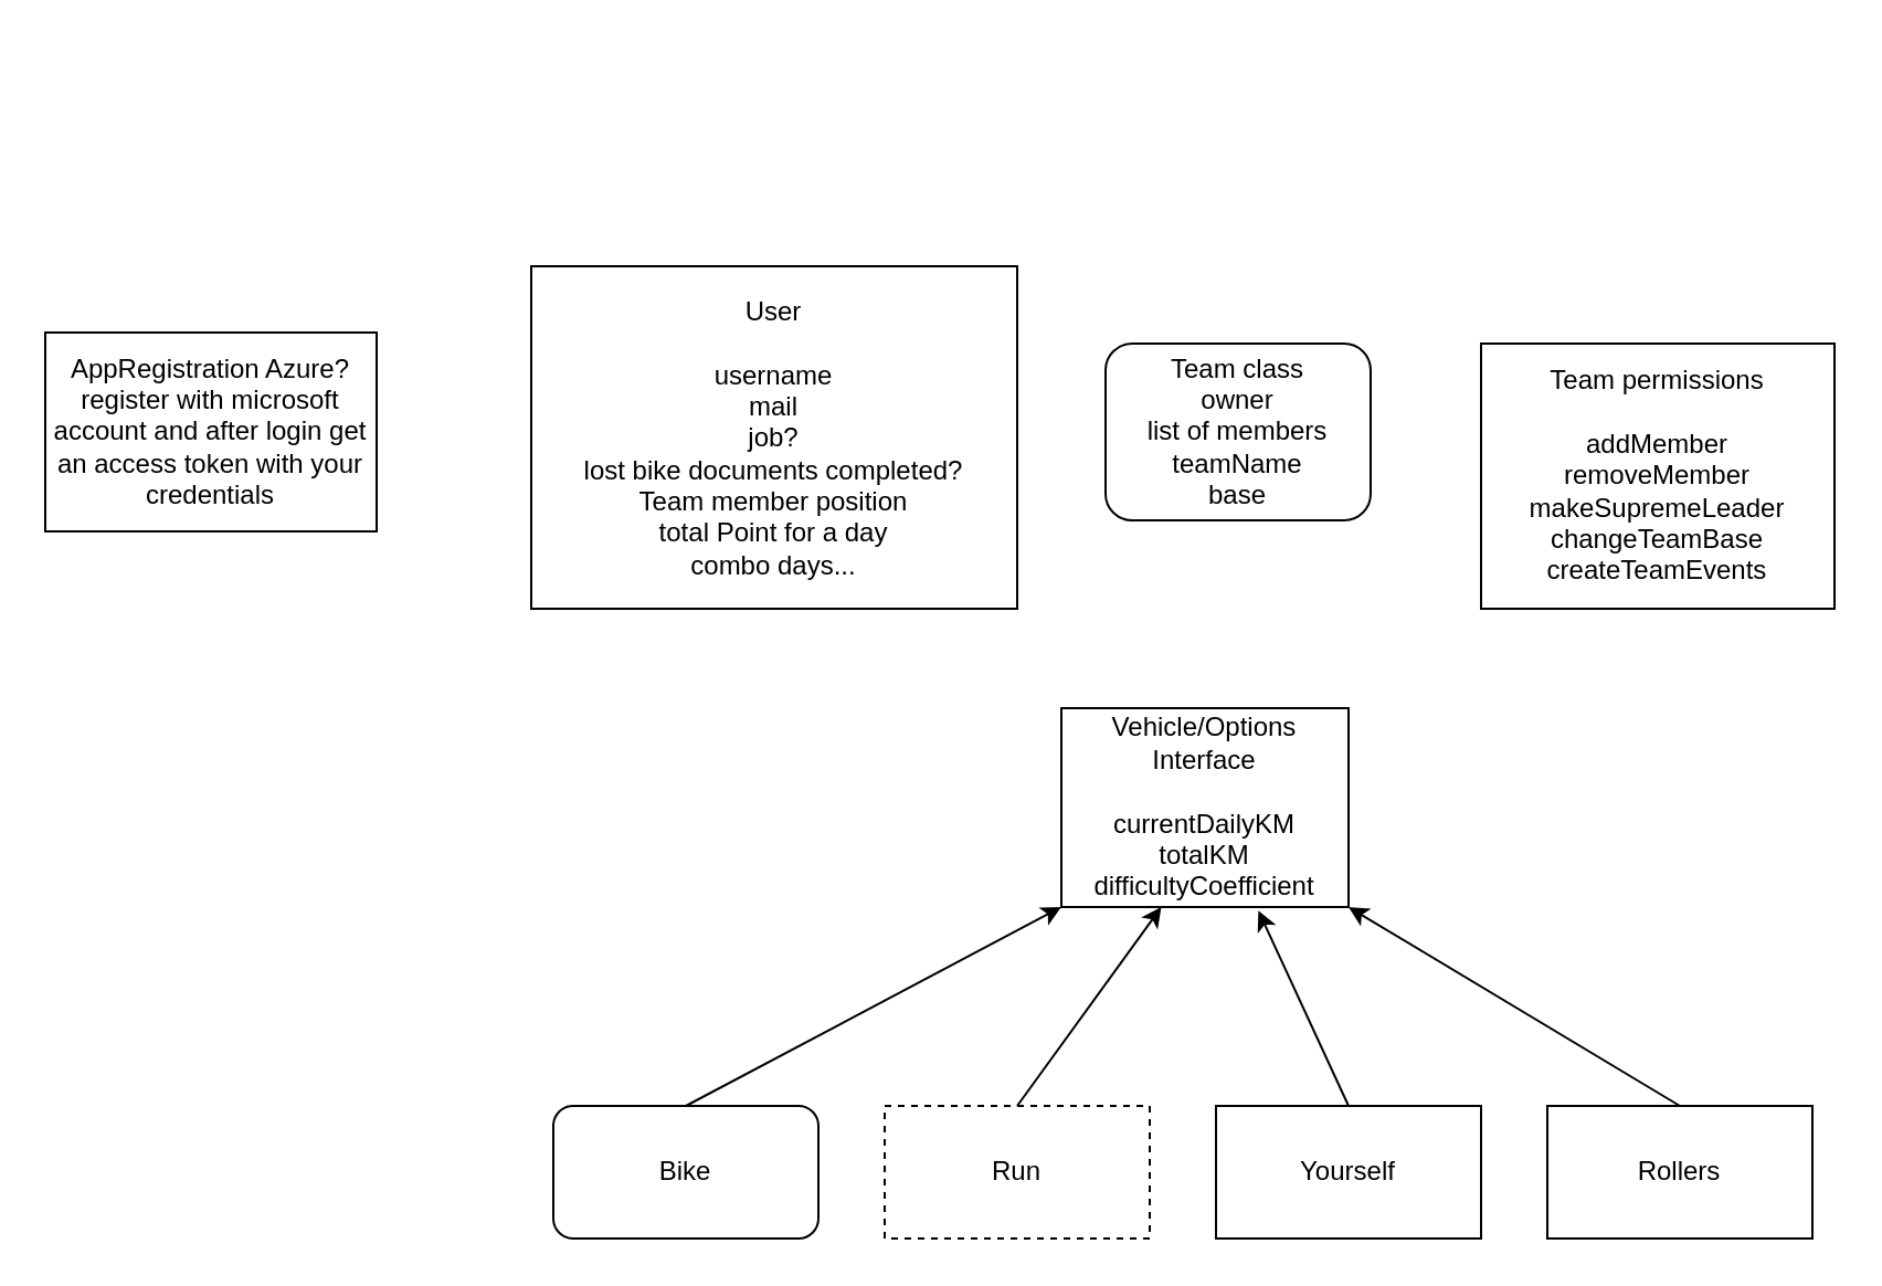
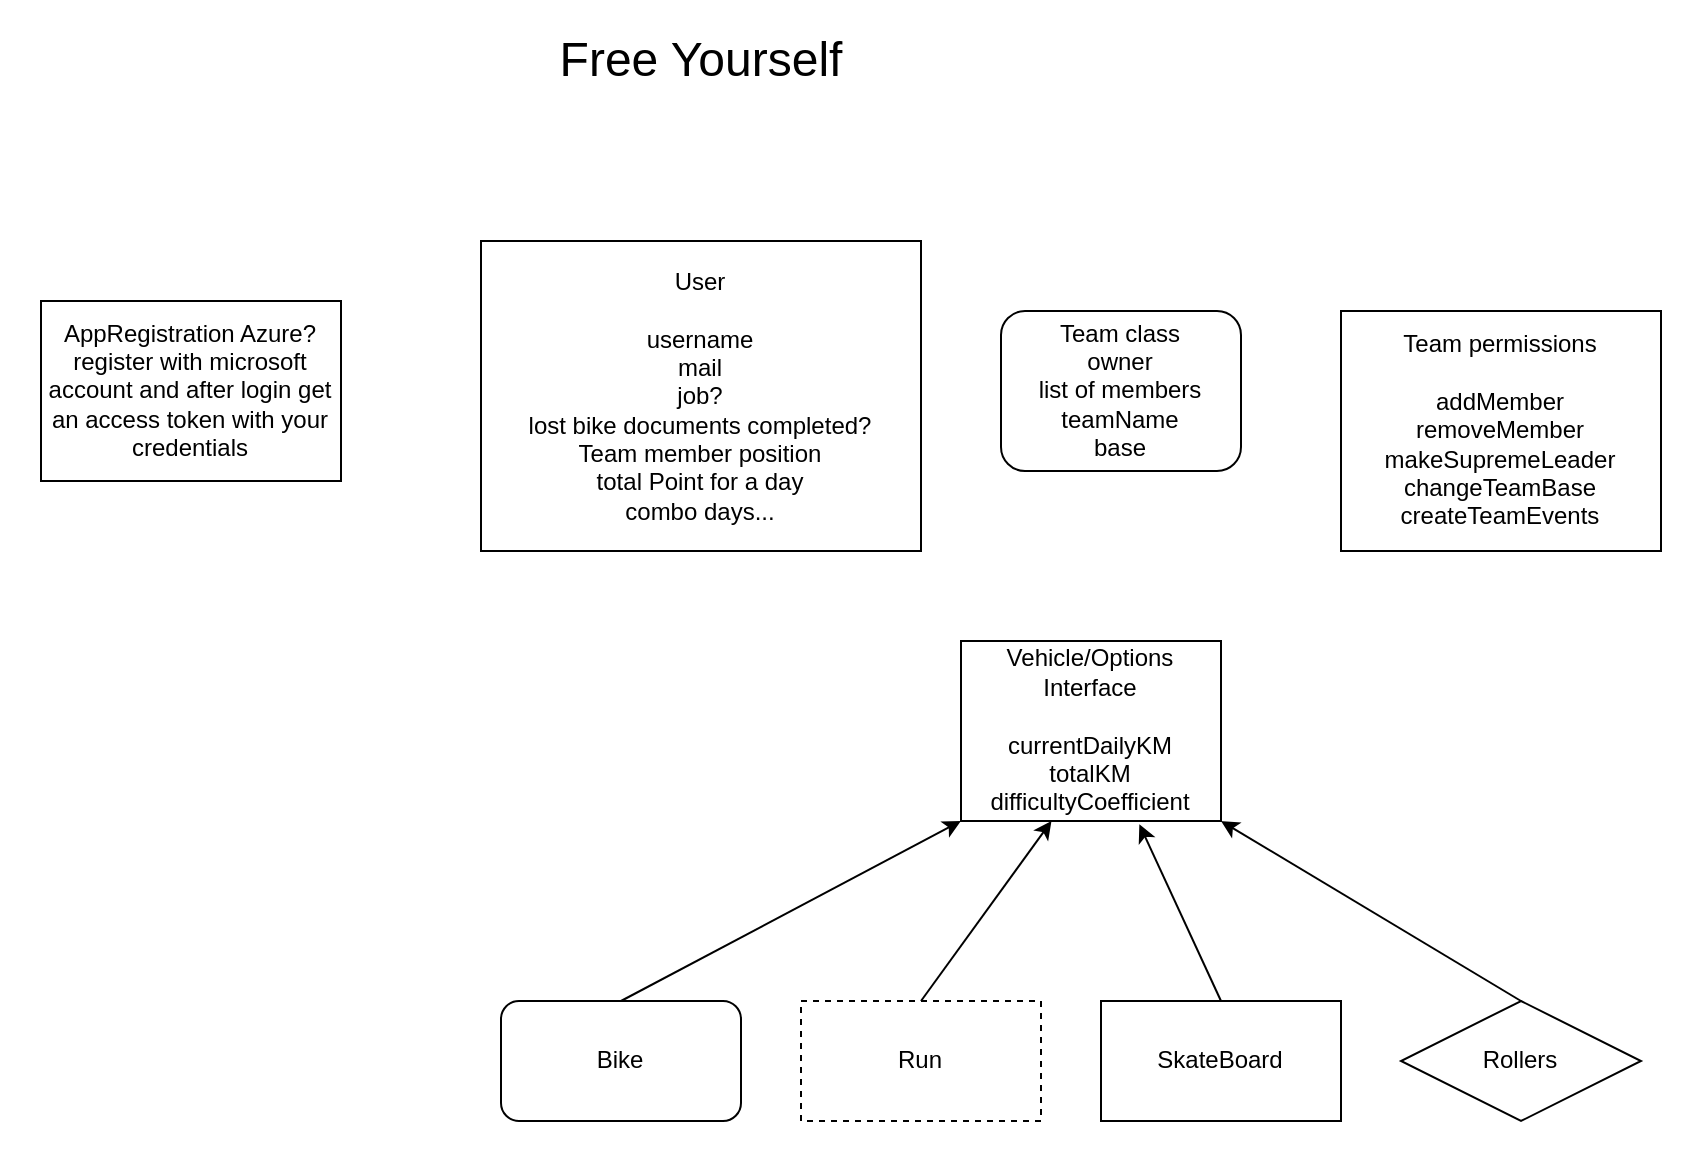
+ <mxCell id="15" value="&lt;font style=&quot;font-size: 24px&quot;&gt;Free Yourself&lt;/font&gt;" style="text;html=1;align=center;verticalAlign=middle;resizable=0;points=[];autosize=1;" vertex="1" parent="1"><mxGeometry x="270" y="20" width="160" height="20" as="geometry" /></mxCell>
- <mxCell id="5" value="Yourself" style="rounded=0;whiteSpace=wrap;html=1;" vertex="1" parent="1"><mxGeometry x="550" y="500" width="120" height="60" as="geometry" /></mxCell>
+ <mxCell id="5" value="SkateBoard" style="rounded=0;whiteSpace=wrap;html=1;" vertex="1" parent="1"><mxGeometry x="550" y="500" width="120" height="60" as="geometry" /></mxCell>
- <mxCell id="6" value="Rollers" style="rounded=0;whiteSpace=wrap;html=1;" vertex="1" parent="1"><mxGeometry x="700" y="500" width="120" height="60" as="geometry" /></mxCell>
+ <mxCell id="6" value="Rollers" style="rhombus;whiteSpace=wrap;html=1;" vertex="1" parent="1"><mxGeometry x="700" y="500" width="120" height="60" as="geometry" /></mxCell>
